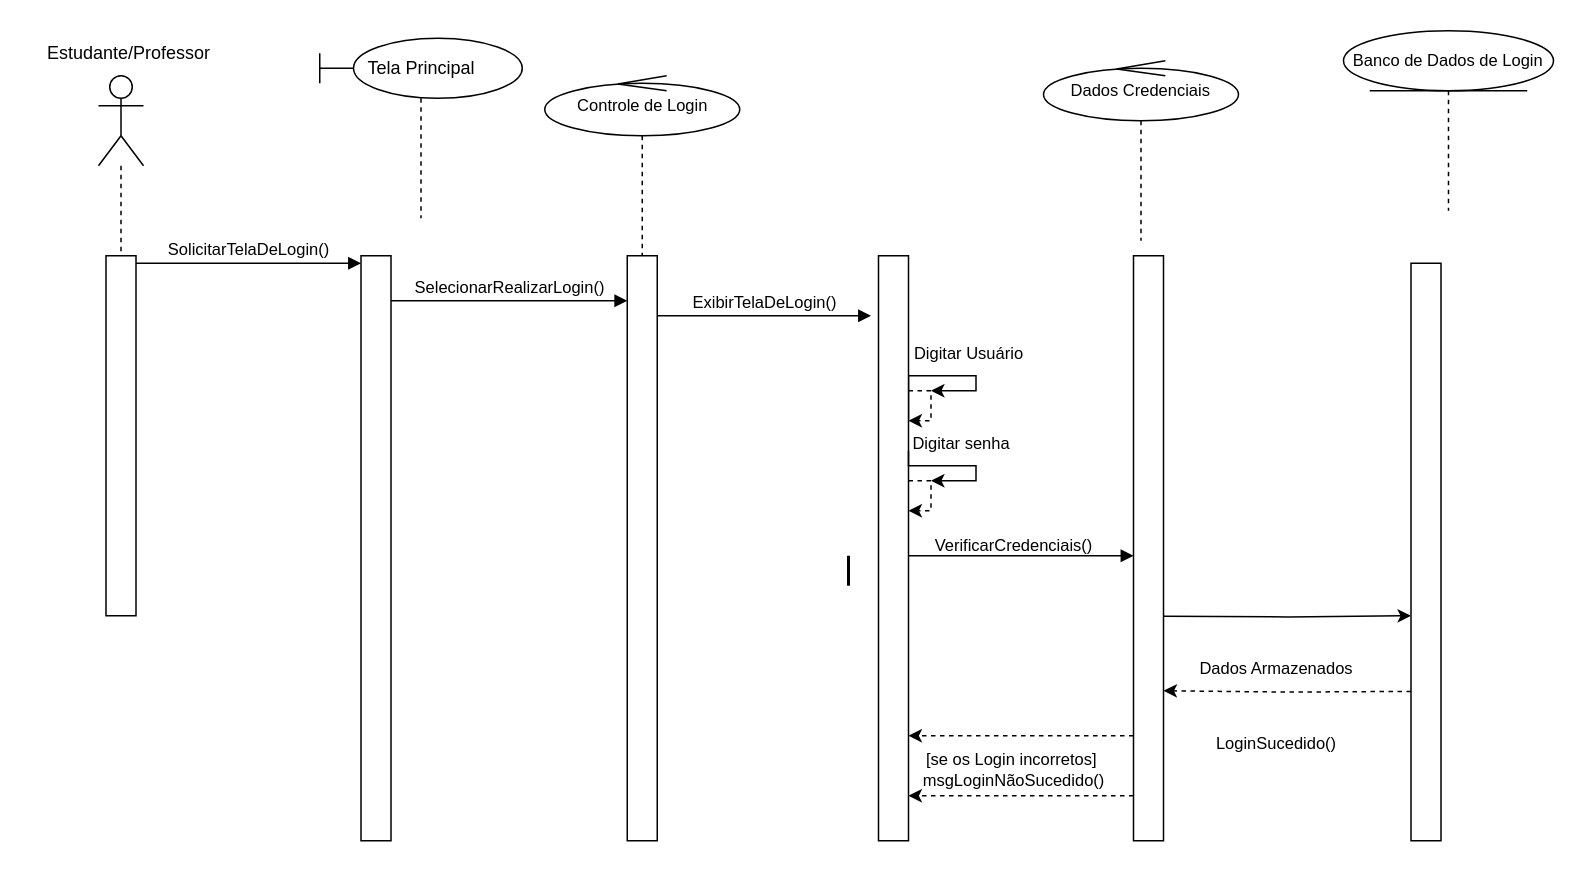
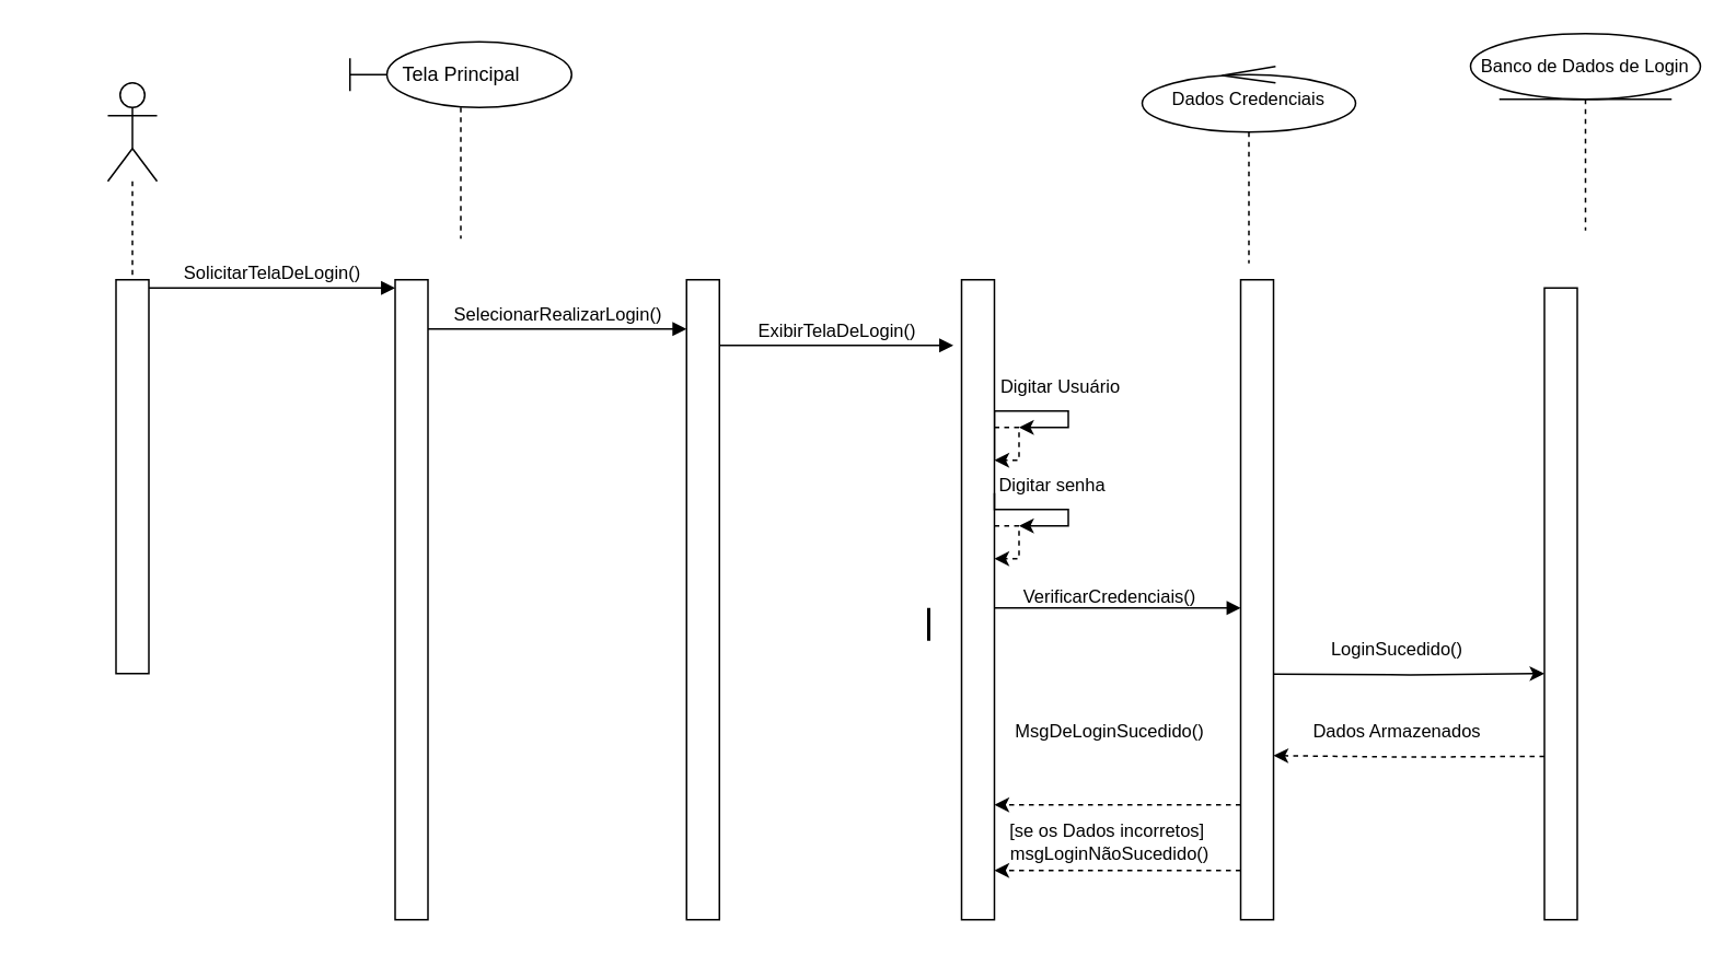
- <mxCell id="7" value="Estudante/Professor" style="text;html=1;align=center;verticalAlign=middle;resizable=0;points=[];autosize=1;strokeColor=none;fillColor=none;" vertex="1" parent="1"><mxGeometry x="20" y="20" width="130" height="30" as="geometry" /></mxCell>
- <mxCell id="17" value="Controle de Login" style="shape=umlLifeline;perimeter=lifelinePerimeter;whiteSpace=wrap;html=1;container=1;dropTarget=0;collapsible=0;recursiveResize=0;outlineConnect=0;portConstraint=eastwest;newEdgeStyle={&quot;curved&quot;:0,&quot;rounded&quot;:0};participant=umlControl;fontFamily=Helvetica;fontSize=11;fontColor=default;labelBackgroundColor=default;" vertex="1" parent="1"><mxGeometry x="362.5" y="50" width="130" height="120" as="geometry" /></mxCell>
+ <mxCell id="31" value="MsgDeLoginSucedido()" style="text;html=1;align=center;verticalAlign=middle;resizable=0;points=[];autosize=1;strokeColor=none;fillColor=none;fontFamily=Helvetica;fontSize=11;fontColor=default;labelBackgroundColor=default;" vertex="1" parent="1"><mxGeometry x="605" y="430" width="140" height="30" as="geometry" /></mxCell>
- <mxCell id="26" value="LoginSucedido()" style="text;html=1;align=center;verticalAlign=middle;resizable=0;points=[];autosize=1;strokeColor=none;fillColor=none;fontFamily=Helvetica;fontSize=11;fontColor=default;labelBackgroundColor=default;" vertex="1" parent="1"><mxGeometry x="800" y="480" width="100" height="30" as="geometry" /></mxCell>
+ <mxCell id="26" value="LoginSucedido()" style="text;html=1;align=center;verticalAlign=middle;resizable=0;points=[];autosize=1;strokeColor=none;fillColor=none;fontFamily=Helvetica;fontSize=11;fontColor=default;labelBackgroundColor=default;" vertex="1" parent="1"><mxGeometry x="800" y="380" width="100" height="30" as="geometry" /></mxCell>
- <mxCell id="33" value="[se os Login incorretos]&amp;nbsp;&lt;div&gt;msgLoginNãoSucedido()&lt;/div&gt;" style="text;html=1;align=center;verticalAlign=middle;resizable=0;points=[];autosize=1;strokeColor=none;fillColor=none;fontFamily=Helvetica;fontSize=11;fontColor=default;labelBackgroundColor=default;" vertex="1" parent="1"><mxGeometry x="600" y="493" width="150" height="40" as="geometry" /></mxCell>
+ <mxCell id="33" value="[se os Dados incorretos]&amp;nbsp;&lt;div&gt;msgLoginNãoSucedido()&lt;/div&gt;" style="text;html=1;align=center;verticalAlign=middle;resizable=0;points=[];autosize=1;strokeColor=none;fillColor=none;fontFamily=Helvetica;fontSize=11;fontColor=default;labelBackgroundColor=default;" vertex="1" parent="1"><mxGeometry x="600" y="493" width="150" height="40" as="geometry" /></mxCell>
